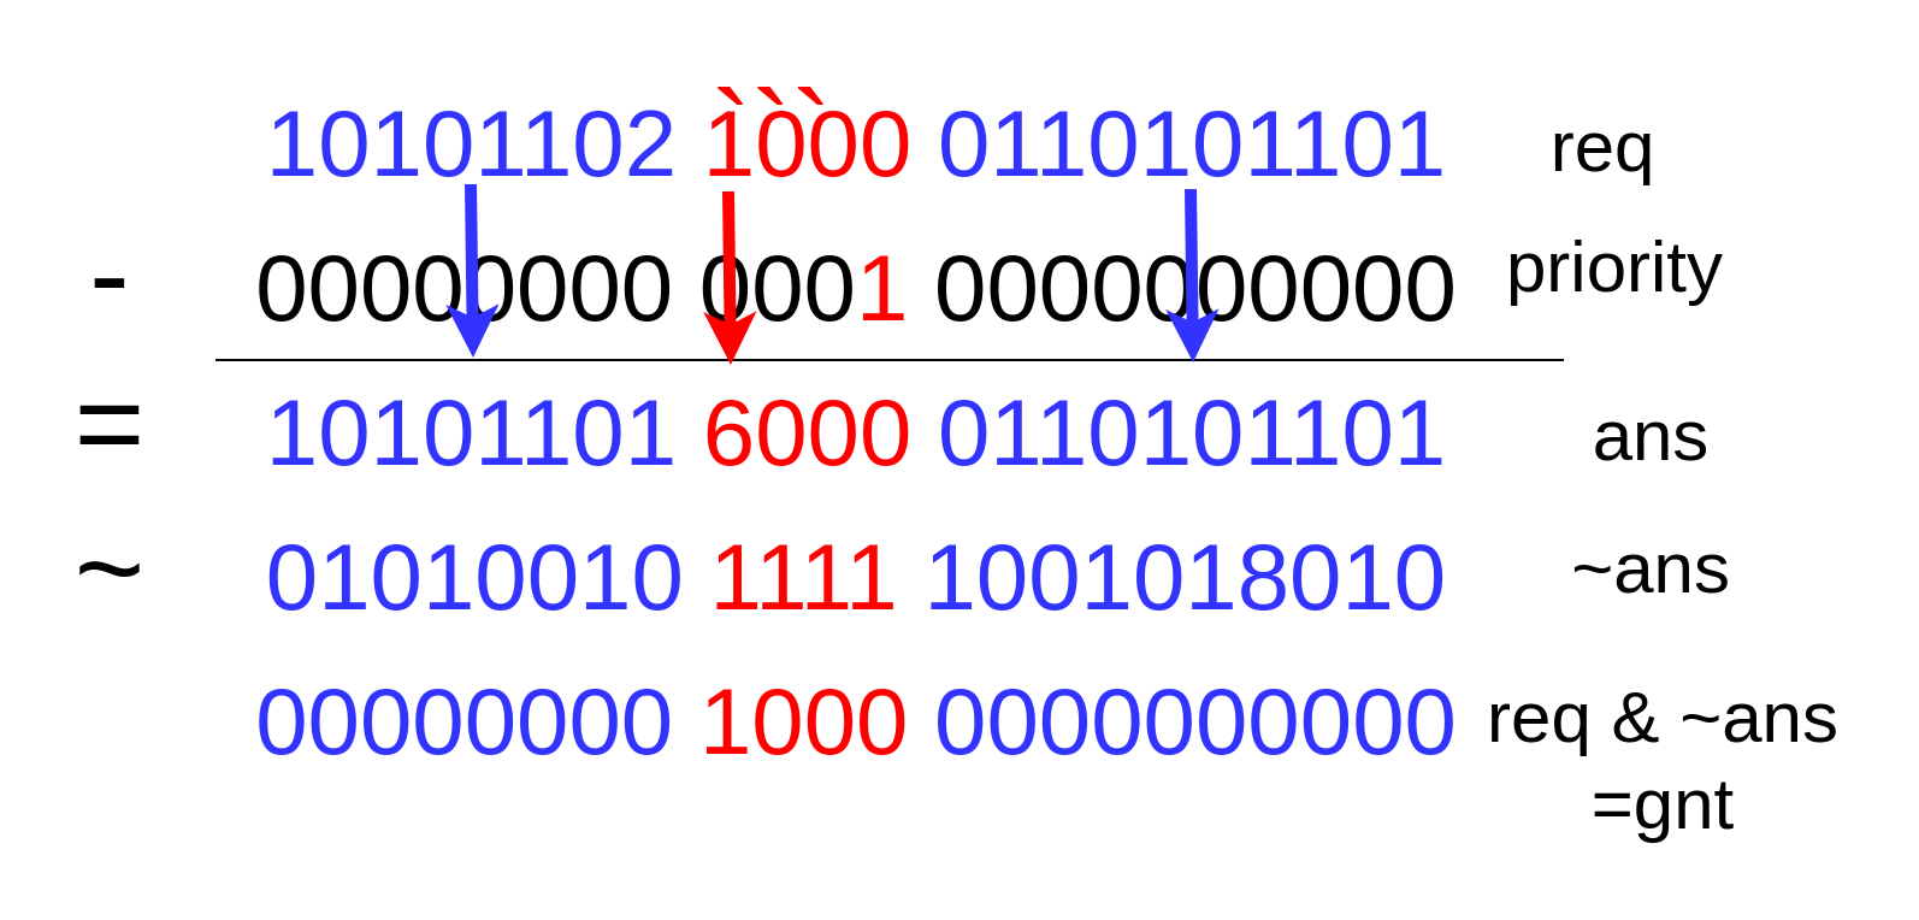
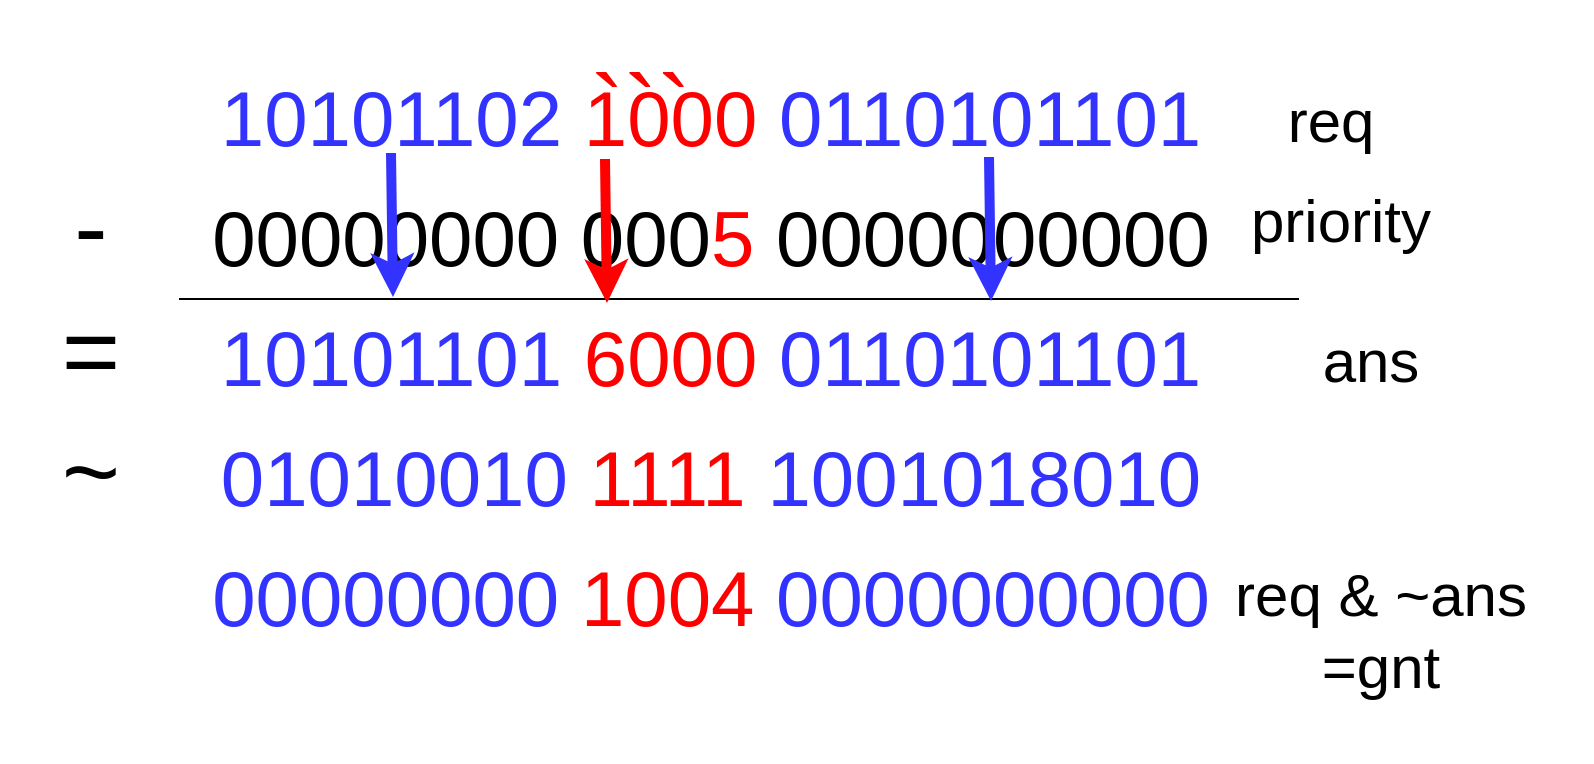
- <mxCell id="4" value="&lt;font style=&quot;font-size: 39px;&quot;&gt;00000000 000&lt;font color=&quot;#ff0000&quot;&gt;1&lt;/font&gt; 0000000000&lt;br&gt;&lt;/font&gt;" style="text;html=1;align=center;verticalAlign=middle;resizable=0;points=[];autosize=1;strokeColor=none;fillColor=none;" parent="1" vertex="1"><mxGeometry x="95" y="90" width="520" height="60" as="geometry" /></mxCell>
+ <mxCell id="4" value="&lt;font style=&quot;font-size: 39px;&quot;&gt;00000000 000&lt;font color=&quot;#ff0000&quot;&gt;5&lt;/font&gt; 0000000000&lt;br&gt;&lt;/font&gt;" style="text;html=1;align=center;verticalAlign=middle;resizable=0;points=[];autosize=1;strokeColor=none;fillColor=none;" parent="1" vertex="1"><mxGeometry x="95" y="90" width="520" height="60" as="geometry" /></mxCell>
- <mxCell id="17" value="&lt;div&gt;&lt;font style=&quot;font-size: 30px;&quot;&gt;~ans&lt;/font&gt;&lt;/div&gt;" style="text;html=1;align=center;verticalAlign=middle;resizable=0;points=[];autosize=1;strokeColor=none;fillColor=none;" parent="1" vertex="1"><mxGeometry x="640" y="210" width="90" height="50" as="geometry" /></mxCell>
- <mxCell id="18" value="&lt;font style=&quot;font-size: 39px;&quot;&gt;&lt;font color=&quot;#3333ff&quot;&gt;00000000&lt;/font&gt; &lt;font color=&quot;#ff0000&quot;&gt;1000&lt;/font&gt; &lt;font color=&quot;#3333ff&quot;&gt;0000000000&lt;/font&gt;&lt;/font&gt;" style="text;html=1;align=center;verticalAlign=middle;resizable=0;points=[];autosize=1;strokeColor=none;fillColor=none;" parent="1" vertex="1"><mxGeometry x="95" y="270" width="520" height="60" as="geometry" /></mxCell>
+ <mxCell id="18" value="&lt;font style=&quot;font-size: 39px;&quot;&gt;&lt;font color=&quot;#3333ff&quot;&gt;00000000&lt;/font&gt; &lt;font color=&quot;#ff0000&quot;&gt;1004&lt;/font&gt; &lt;font color=&quot;#3333ff&quot;&gt;0000000000&lt;/font&gt;&lt;/font&gt;" style="text;html=1;align=center;verticalAlign=middle;resizable=0;points=[];autosize=1;strokeColor=none;fillColor=none;" parent="1" vertex="1"><mxGeometry x="95" y="270" width="520" height="60" as="geometry" /></mxCell>
